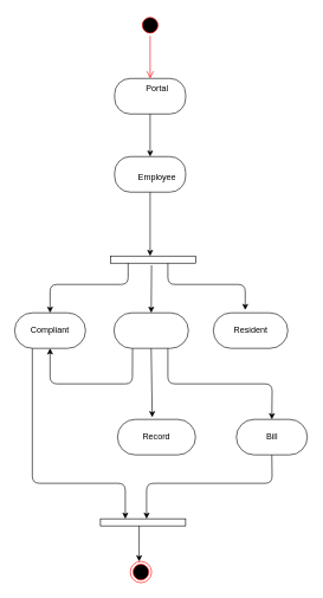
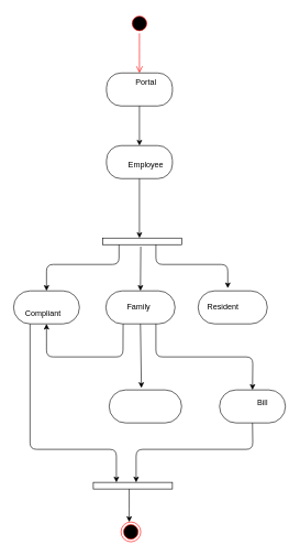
- <mxCell id="10" value="Compliant" style="text;html=1;strokeColor=none;fillColor=none;align=center;verticalAlign=middle;whiteSpace=wrap;rounded=0;" vertex="1" parent="1"><mxGeometry x="50" y="455" width="40" height="20" as="geometry" /></mxCell>
+ <mxCell id="10" value="Compliant" style="text;html=1;strokeColor=none;fillColor=none;align=center;verticalAlign=middle;whiteSpace=wrap;rounded=0;" vertex="1" parent="1"><mxGeometry x="45" y="465" width="40" height="20" as="geometry" /></mxCell>
+ <mxCell id="13" value="Family" style="text;html=1;strokeColor=none;fillColor=none;align=center;verticalAlign=middle;whiteSpace=wrap;rounded=0;" vertex="1" parent="11"><mxGeometry x="30" y="15" width="40" height="20" as="geometry" /></mxCell>
- <mxCell id="23" value="Resident" style="text;html=1;strokeColor=none;fillColor=none;align=center;verticalAlign=middle;whiteSpace=wrap;rounded=0;" vertex="1" parent="21"><mxGeometry x="32.5" y="15" width="40" height="20" as="geometry" /></mxCell>
+ <mxCell id="23" value="Resident" style="text;html=1;strokeColor=none;fillColor=none;align=center;verticalAlign=middle;whiteSpace=wrap;rounded=0;" vertex="1" parent="21"><mxGeometry x="17.5" y="15" width="40" height="20" as="geometry" /></mxCell>
- <mxCell id="8" value="Record" style="text;html=1;strokeColor=none;fillColor=none;align=center;verticalAlign=middle;whiteSpace=wrap;rounded=0;" vertex="1" parent="1"><mxGeometry x="200" y="605" width="40" height="20" as="geometry" /></mxCell>
- <mxCell id="20" value="Bill" style="text;html=1;strokeColor=none;fillColor=none;align=center;verticalAlign=middle;whiteSpace=wrap;rounded=0;" vertex="1" parent="18"><mxGeometry x="30" y="15" width="40" height="20" as="geometry" /></mxCell>
+ <mxCell id="20" value="Bill" style="text;html=1;strokeColor=none;fillColor=none;align=center;verticalAlign=middle;whiteSpace=wrap;rounded=0;" vertex="1" parent="18"><mxGeometry x="45" y="10" width="40" height="20" as="geometry" /></mxCell>
